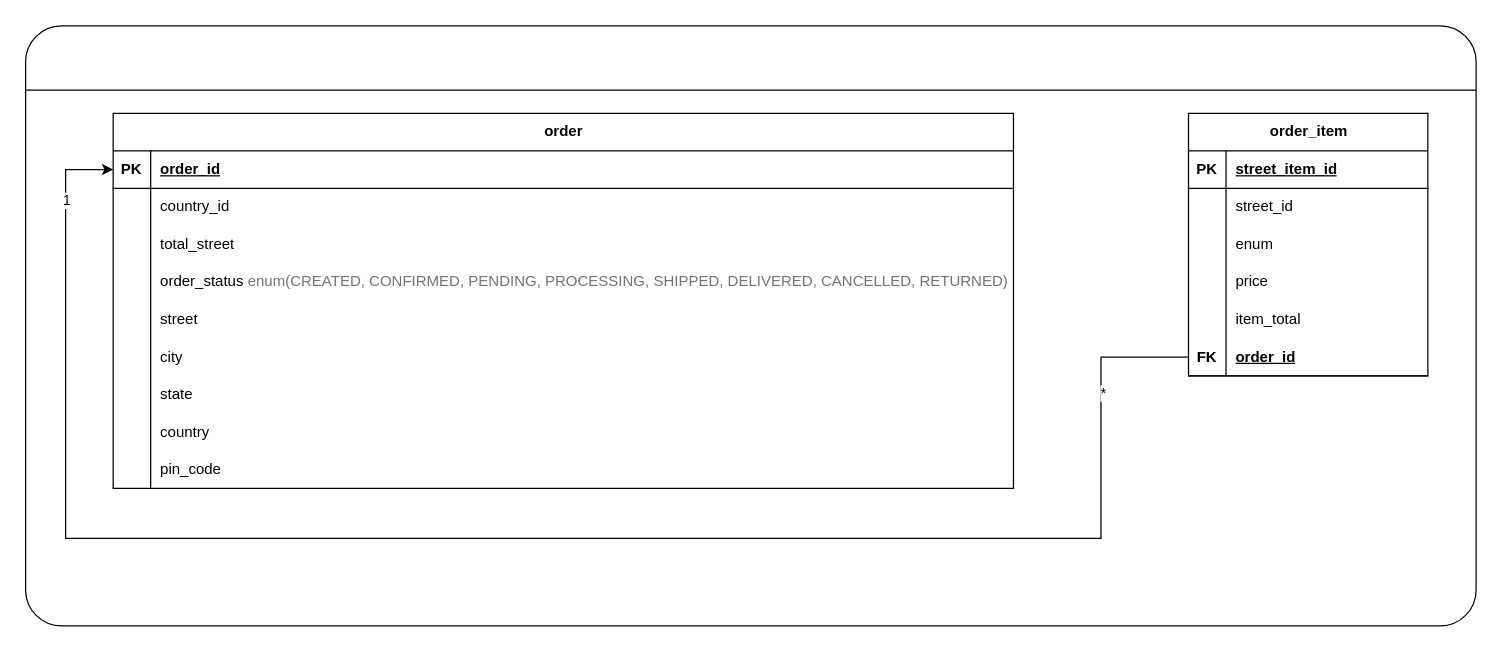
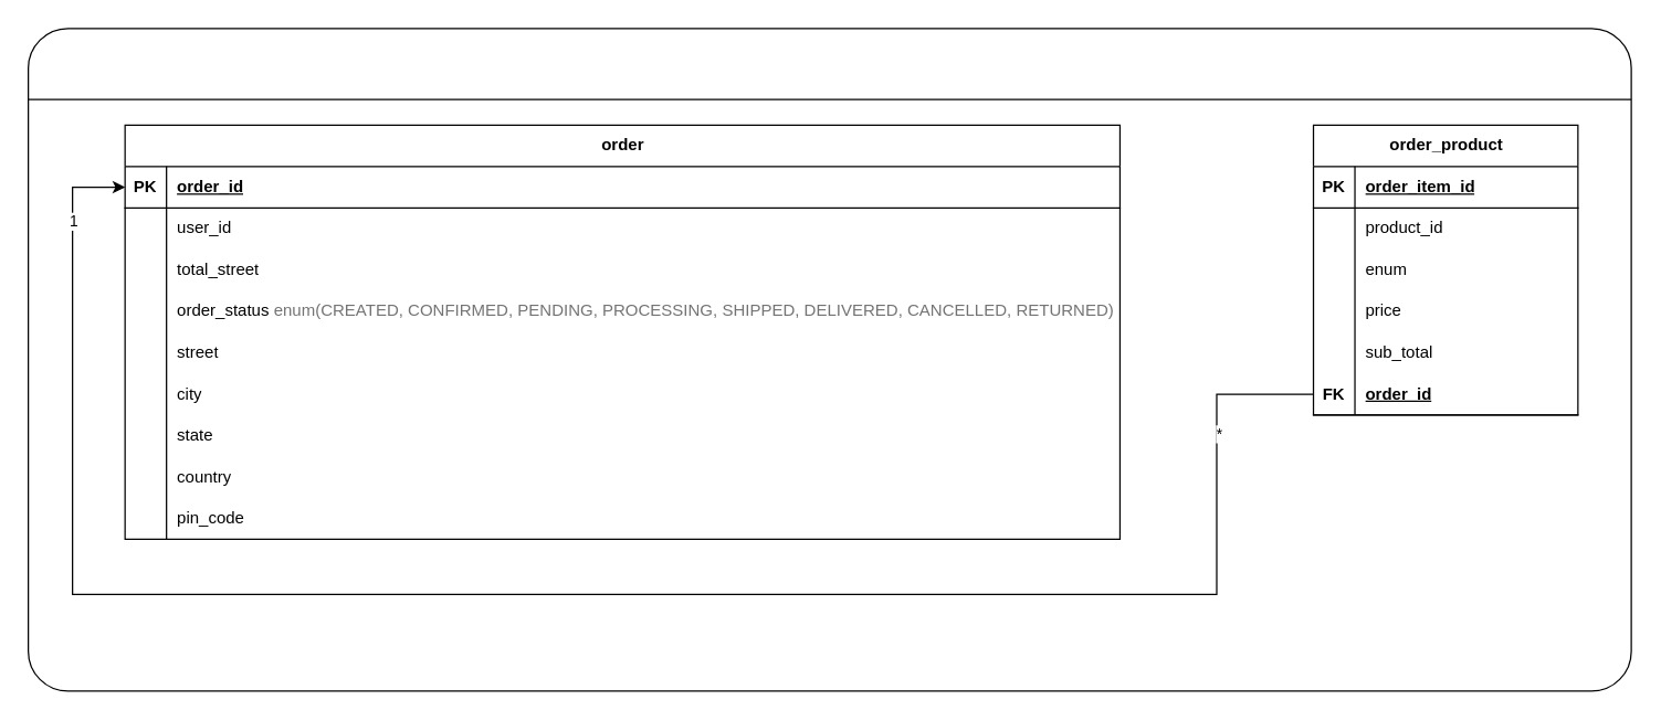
- <mxCell id="33" value="order_item" style="shape=table;startSize=30;container=1;collapsible=1;childLayout=tableLayout;fixedRows=1;rowLines=0;fontStyle=1;align=center;resizeLast=1;html=1;movable=1;resizable=1;rotatable=1;deletable=1;editable=1;locked=0;connectable=1;" vertex="1" parent="1"><mxGeometry x="950" y="90" width="191.4" height="210" as="geometry" /></mxCell>
+ <mxCell id="33" value="order_product" style="shape=table;startSize=30;container=1;collapsible=1;childLayout=tableLayout;fixedRows=1;rowLines=0;fontStyle=1;align=center;resizeLast=1;html=1;movable=1;resizable=1;rotatable=1;deletable=1;editable=1;locked=0;connectable=1;" vertex="1" parent="1"><mxGeometry x="950" y="90" width="191.4" height="210" as="geometry" /></mxCell>
- <mxCell id="36" value="street_item_id" style="shape=partialRectangle;connectable=1;fillColor=none;top=0;left=0;bottom=0;right=0;align=left;spacingLeft=6;fontStyle=5;overflow=hidden;whiteSpace=wrap;html=1;movable=1;resizable=1;rotatable=1;deletable=1;editable=1;locked=0;" vertex="1" parent="34"><mxGeometry x="30" width="161.4" height="30" as="geometry"><mxRectangle width="161.4" height="30" as="alternateBounds" /></mxGeometry></mxCell>
+ <mxCell id="36" value="order_item_id" style="shape=partialRectangle;connectable=1;fillColor=none;top=0;left=0;bottom=0;right=0;align=left;spacingLeft=6;fontStyle=5;overflow=hidden;whiteSpace=wrap;html=1;movable=1;resizable=1;rotatable=1;deletable=1;editable=1;locked=0;" vertex="1" parent="34"><mxGeometry x="30" width="161.4" height="30" as="geometry"><mxRectangle width="161.4" height="30" as="alternateBounds" /></mxGeometry></mxCell>
- <mxCell id="11" value="country_id" style="shape=partialRectangle;connectable=1;fillColor=none;top=0;left=0;bottom=0;right=0;align=left;spacingLeft=6;overflow=hidden;whiteSpace=wrap;html=1;movable=1;resizable=1;rotatable=1;deletable=1;editable=1;locked=0;" vertex="1" parent="9"><mxGeometry x="30" width="690" height="30" as="geometry"><mxRectangle width="690" height="30" as="alternateBounds" /></mxGeometry></mxCell>
+ <mxCell id="11" value="user_id" style="shape=partialRectangle;connectable=1;fillColor=none;top=0;left=0;bottom=0;right=0;align=left;spacingLeft=6;overflow=hidden;whiteSpace=wrap;html=1;movable=1;resizable=1;rotatable=1;deletable=1;editable=1;locked=0;" vertex="1" parent="9"><mxGeometry x="30" width="690" height="30" as="geometry"><mxRectangle width="690" height="30" as="alternateBounds" /></mxGeometry></mxCell>
- <mxCell id="39" value="street_id" style="shape=partialRectangle;connectable=1;fillColor=none;top=0;left=0;bottom=0;right=0;align=left;spacingLeft=6;overflow=hidden;whiteSpace=wrap;html=1;movable=1;resizable=1;rotatable=1;deletable=1;editable=1;locked=0;" vertex="1" parent="37"><mxGeometry x="30" width="161.4" height="30" as="geometry"><mxRectangle width="161.4" height="30" as="alternateBounds" /></mxGeometry></mxCell>
+ <mxCell id="39" value="product_id" style="shape=partialRectangle;connectable=1;fillColor=none;top=0;left=0;bottom=0;right=0;align=left;spacingLeft=6;overflow=hidden;whiteSpace=wrap;html=1;movable=1;resizable=1;rotatable=1;deletable=1;editable=1;locked=0;" vertex="1" parent="37"><mxGeometry x="30" width="161.4" height="30" as="geometry"><mxRectangle width="161.4" height="30" as="alternateBounds" /></mxGeometry></mxCell>
- <mxCell id="48" value="item_total" style="shape=partialRectangle;connectable=1;fillColor=none;top=0;left=0;bottom=0;right=0;align=left;spacingLeft=6;overflow=hidden;whiteSpace=wrap;html=1;movable=1;resizable=1;rotatable=1;deletable=1;editable=1;locked=0;" vertex="1" parent="46"><mxGeometry x="30" width="161.4" height="30" as="geometry"><mxRectangle width="161.4" height="30" as="alternateBounds" /></mxGeometry></mxCell>
+ <mxCell id="48" value="sub_total" style="shape=partialRectangle;connectable=1;fillColor=none;top=0;left=0;bottom=0;right=0;align=left;spacingLeft=6;overflow=hidden;whiteSpace=wrap;html=1;movable=1;resizable=1;rotatable=1;deletable=1;editable=1;locked=0;" vertex="1" parent="46"><mxGeometry x="30" width="161.4" height="30" as="geometry"><mxRectangle width="161.4" height="30" as="alternateBounds" /></mxGeometry></mxCell>
